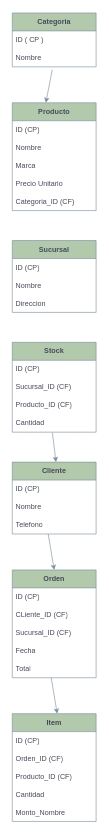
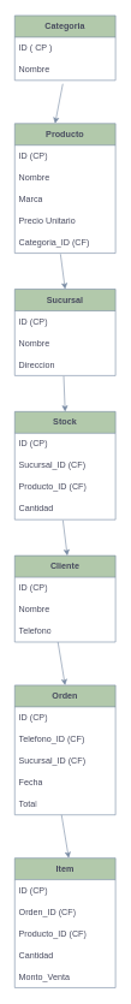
+ <mxCell id="36" value="" style="endArrow=classic;html=1;rounded=0;exitX=0.454;exitY=1.04;exitDx=0;exitDy=0;exitPerimeter=0;entryX=0.5;entryY=0;entryDx=0;entryDy=0;labelBackgroundColor=none;strokeColor=#788AA3;fontColor=default;" edge="1" parent="1" source="10" target="11"><mxGeometry width="50" height="50" relative="1" as="geometry"><mxPoint x="80" y="410" as="sourcePoint" /><mxPoint x="130" y="360" as="targetPoint" /></mxGeometry></mxCell>
+ <mxCell id="37" value="" style="endArrow=classic;html=1;rounded=0;entryX=0.5;entryY=0;entryDx=0;entryDy=0;exitX=0.486;exitY=1.027;exitDx=0;exitDy=0;exitPerimeter=0;labelBackgroundColor=none;strokeColor=#788AA3;fontColor=default;" edge="1" parent="1" source="14" target="15"><mxGeometry width="50" height="50" relative="1" as="geometry"><mxPoint x="80" y="540" as="sourcePoint" /><mxPoint x="100" y="559" as="targetPoint" /></mxGeometry></mxCell>
- <mxCell id="26" value="CLiente_ID (CF)" style="text;strokeColor=none;fillColor=none;align=left;verticalAlign=middle;spacingLeft=4;spacingRight=4;overflow=hidden;points=[[0,0.5],[1,0.5]];portConstraint=eastwest;rotatable=0;whiteSpace=wrap;html=1;labelBackgroundColor=none;fontColor=#46495D;" vertex="1" parent="24"><mxGeometry y="60" width="140" height="30" as="geometry" /></mxCell>
+ <mxCell id="26" value="Telefono_ID (CF)" style="text;strokeColor=none;fillColor=none;align=left;verticalAlign=middle;spacingLeft=4;spacingRight=4;overflow=hidden;points=[[0,0.5],[1,0.5]];portConstraint=eastwest;rotatable=0;whiteSpace=wrap;html=1;labelBackgroundColor=none;fontColor=#46495D;" vertex="1" parent="24"><mxGeometry y="60" width="140" height="30" as="geometry" /></mxCell>
- <mxCell id="35" value="Monto_Nombre" style="text;strokeColor=none;fillColor=none;align=left;verticalAlign=middle;spacingLeft=4;spacingRight=4;overflow=hidden;points=[[0,0.5],[1,0.5]];portConstraint=eastwest;rotatable=0;whiteSpace=wrap;html=1;labelBackgroundColor=none;fontColor=#46495D;" vertex="1" parent="30"><mxGeometry y="150" width="140" height="30" as="geometry" /></mxCell>
+ <mxCell id="35" value="Monto_Venta" style="text;strokeColor=none;fillColor=none;align=left;verticalAlign=middle;spacingLeft=4;spacingRight=4;overflow=hidden;points=[[0,0.5],[1,0.5]];portConstraint=eastwest;rotatable=0;whiteSpace=wrap;html=1;labelBackgroundColor=none;fontColor=#46495D;" vertex="1" parent="30"><mxGeometry y="150" width="140" height="30" as="geometry" /></mxCell>
